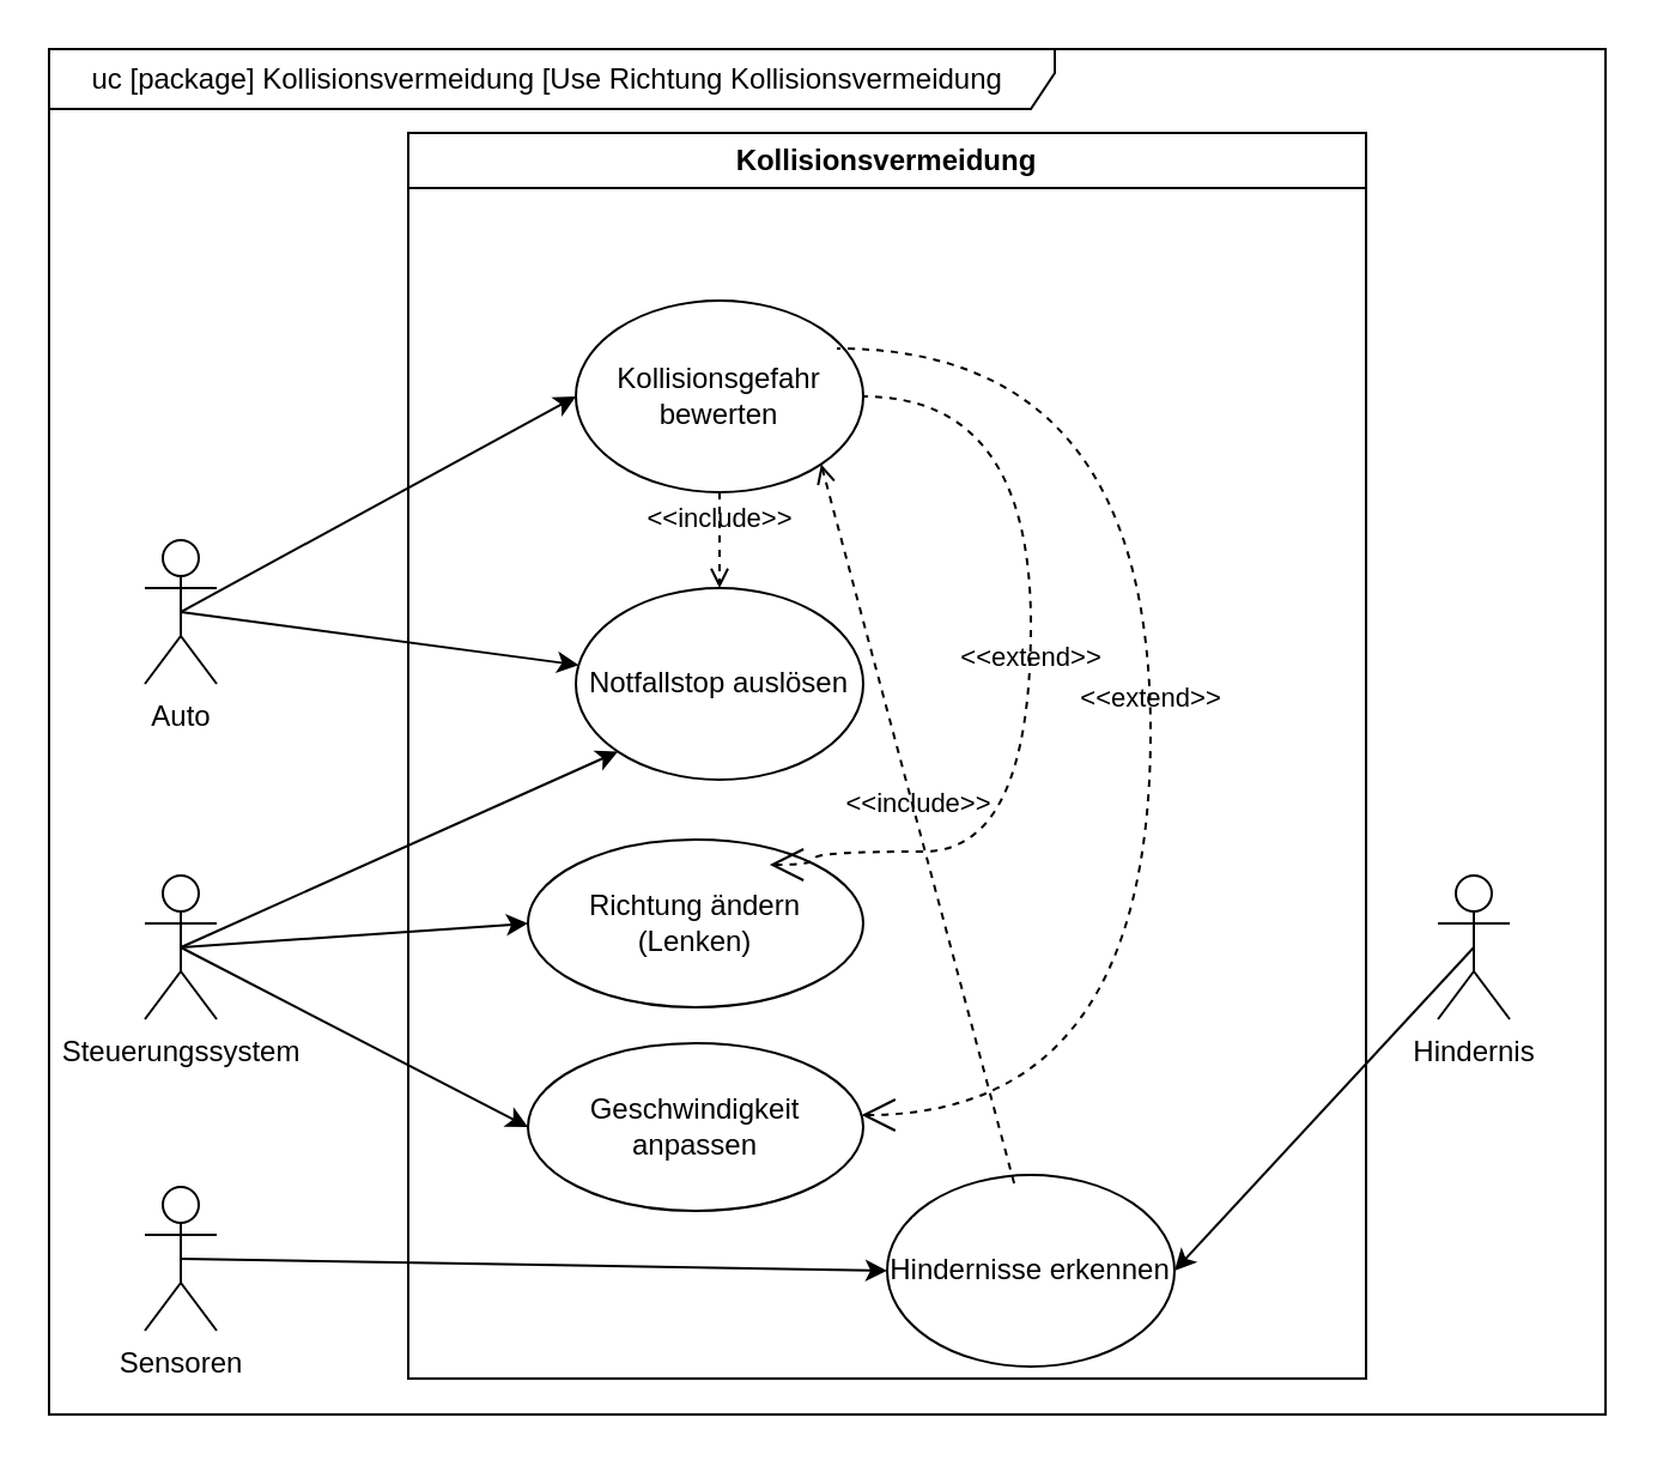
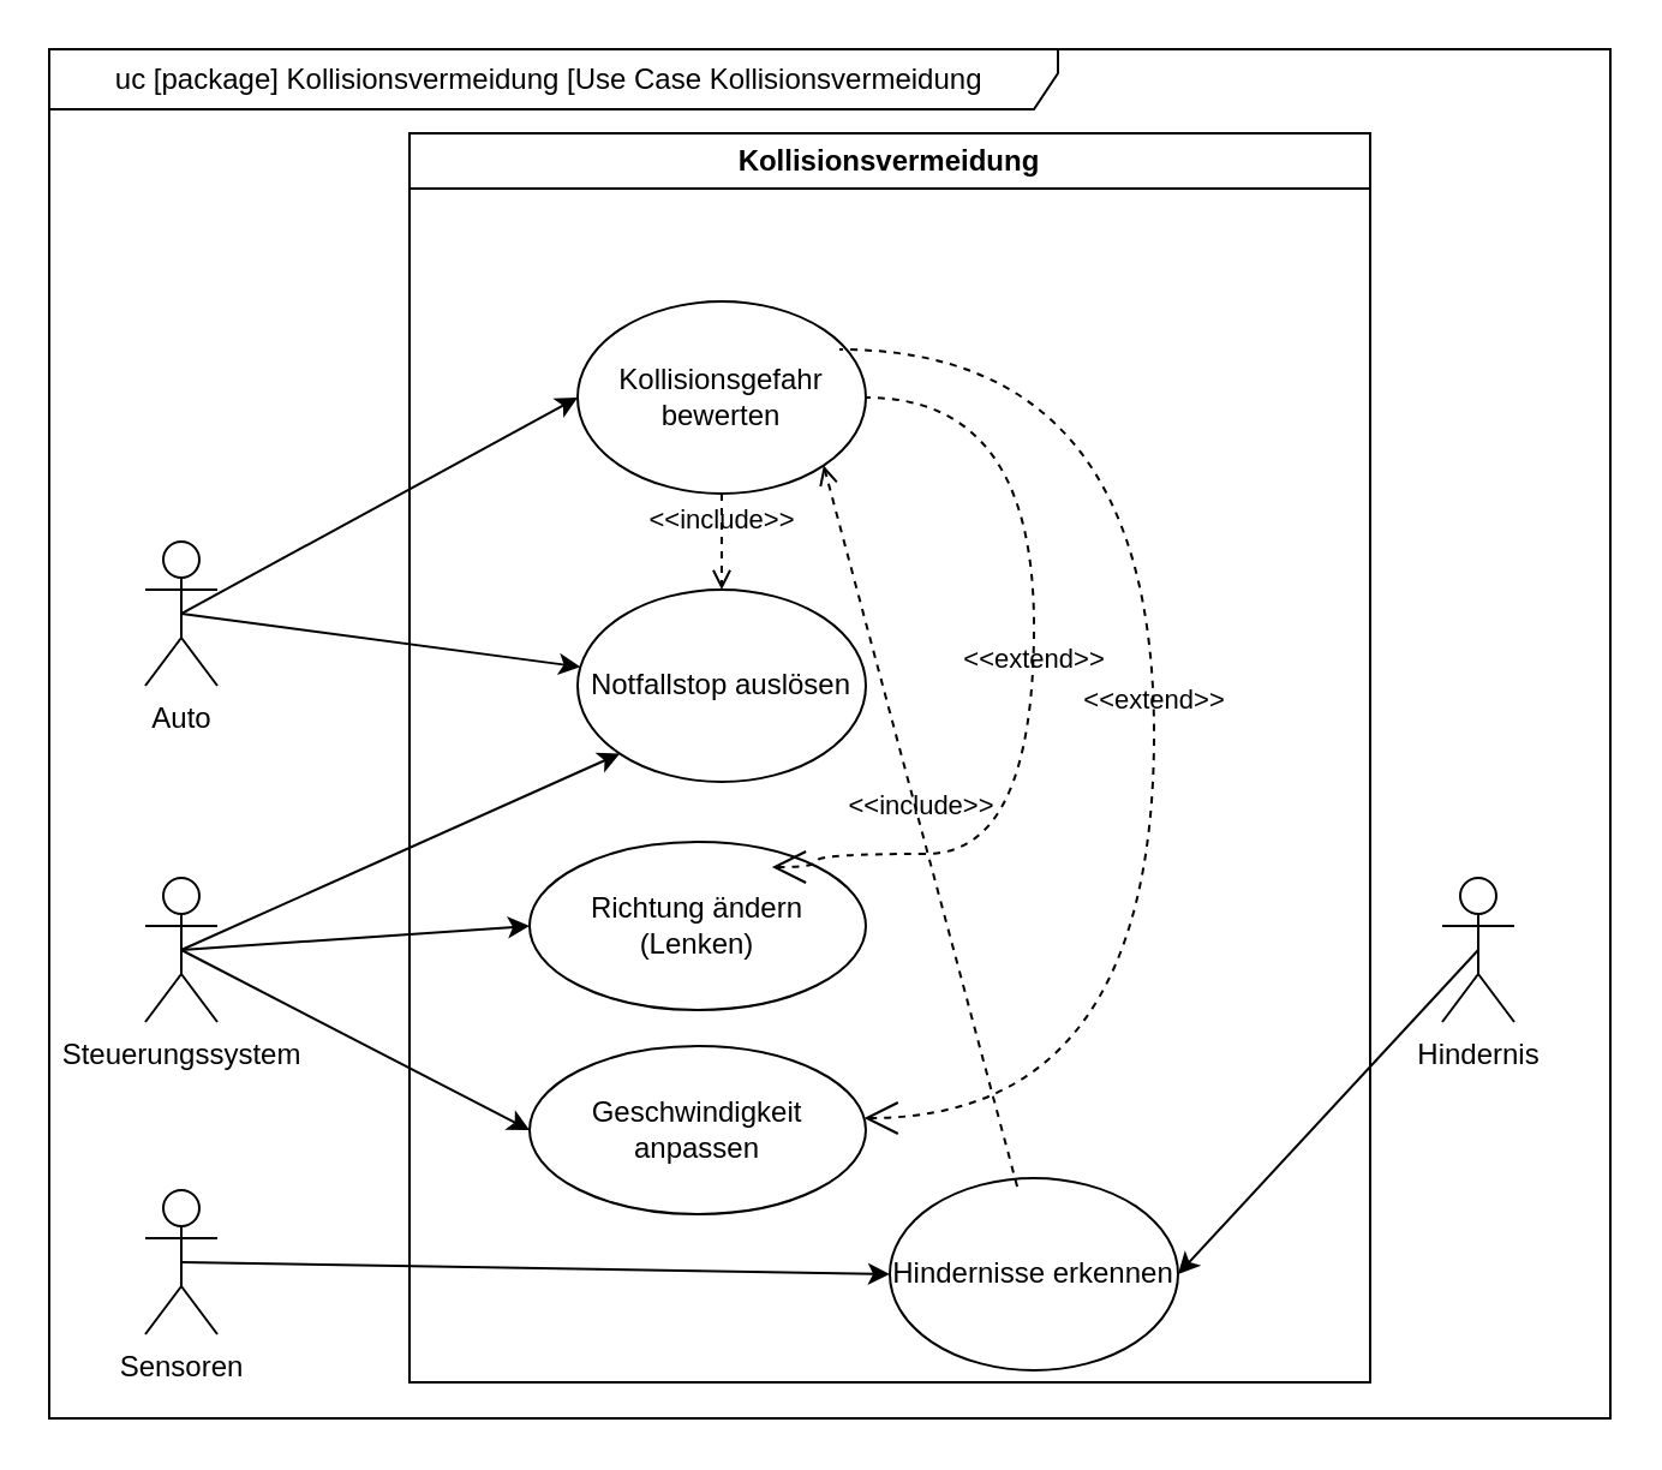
- <mxCell id="22" value="uc [package] Kollisionsvermeidung [Use Richtung Kollisionsvermeidung&amp;nbsp;" style="shape=umlFrame;whiteSpace=wrap;html=1;pointerEvents=0;width=420;height=25;" parent="1" vertex="1"><mxGeometry x="20" y="20" width="650" height="570" as="geometry" /></mxCell>
+ <mxCell id="22" value="uc [package] Kollisionsvermeidung [Use Case Kollisionsvermeidung&amp;nbsp;" style="shape=umlFrame;whiteSpace=wrap;html=1;pointerEvents=0;width=420;height=25;" parent="1" vertex="1"><mxGeometry x="20" y="20" width="650" height="570" as="geometry" /></mxCell>
